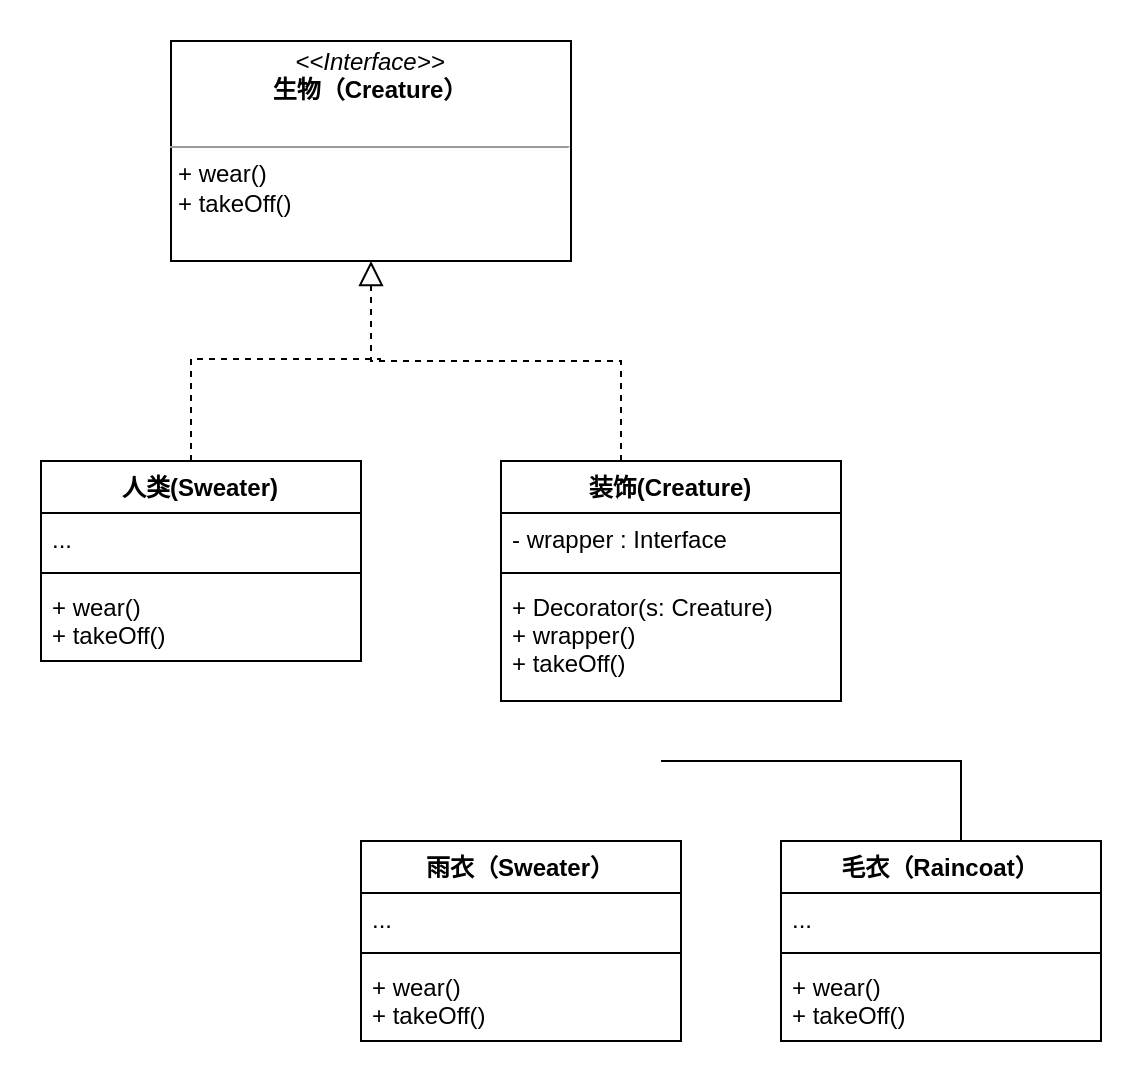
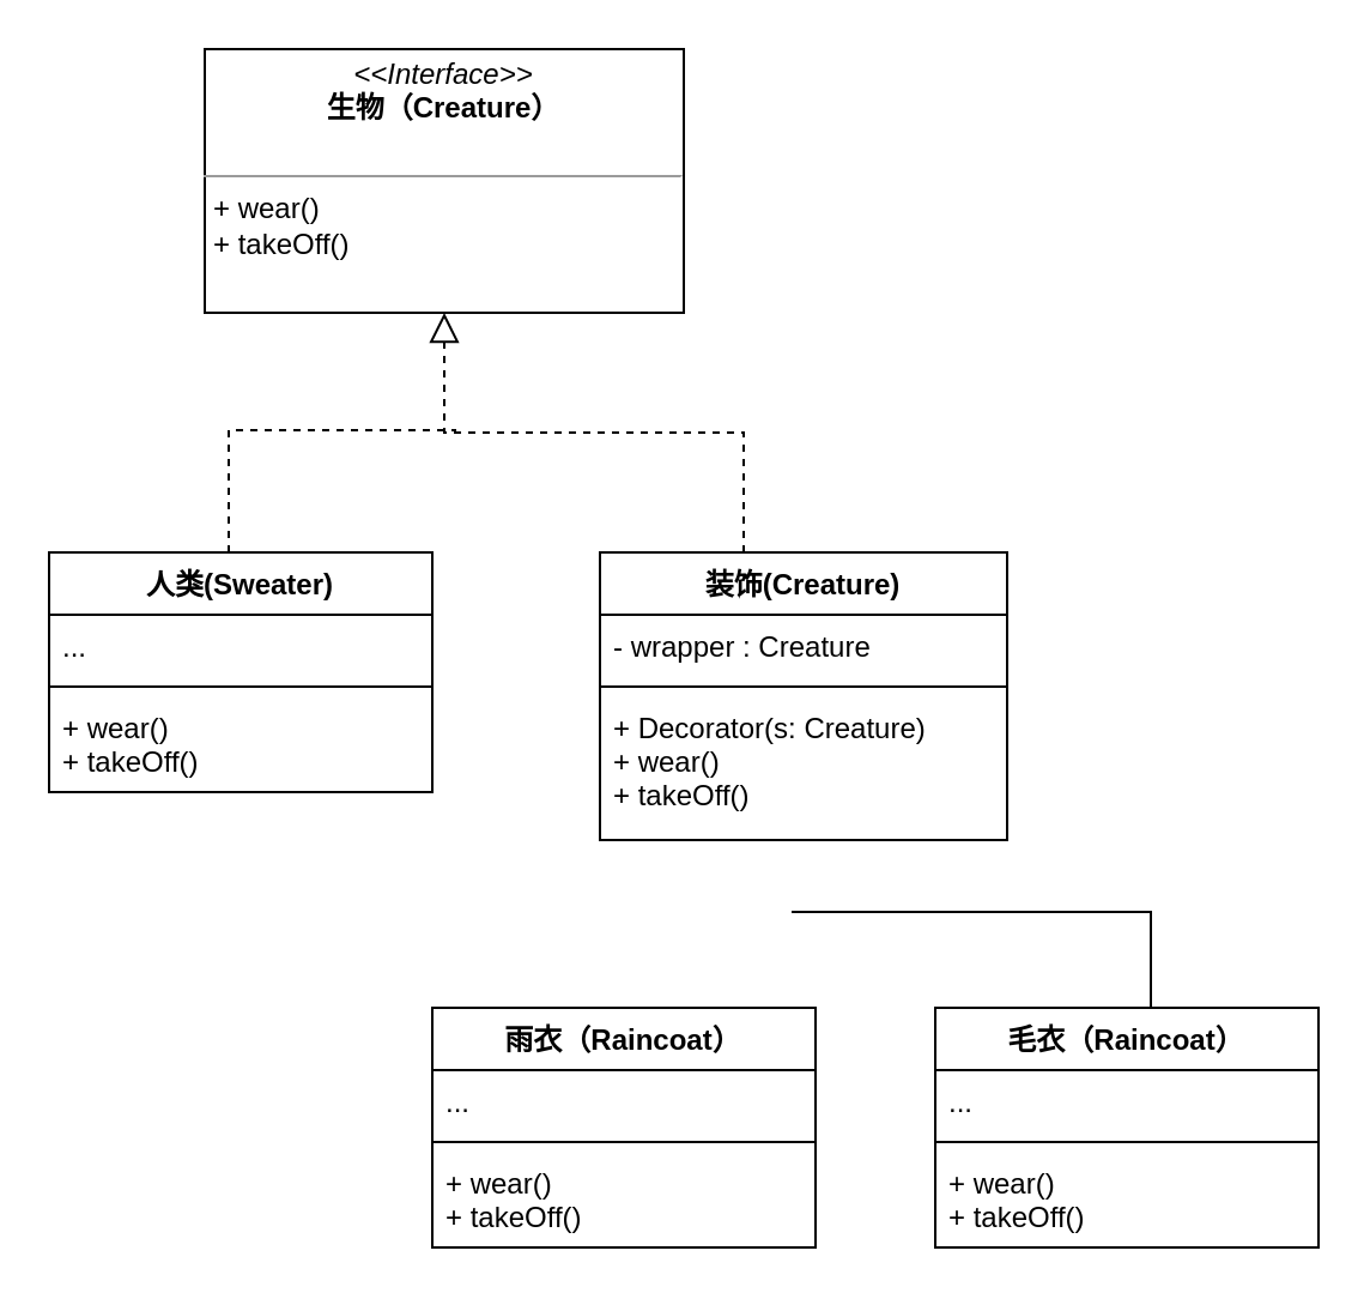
- <mxCell id="6" value="- wrapper : Interface" style="text;strokeColor=none;fillColor=none;align=left;verticalAlign=top;spacingLeft=4;spacingRight=4;overflow=hidden;rotatable=0;points=[[0,0.5],[1,0.5]];portConstraint=eastwest;rounded=0;shadow=0;fontFamily=Helvetica;fontSize=12;fontColor=default;startSize=26;labelBorderColor=none;" vertex="1" parent="5"><mxGeometry y="26" width="170" height="26" as="geometry" /></mxCell>
+ <mxCell id="6" value="- wrapper : Creature" style="text;strokeColor=none;fillColor=none;align=left;verticalAlign=top;spacingLeft=4;spacingRight=4;overflow=hidden;rotatable=0;points=[[0,0.5],[1,0.5]];portConstraint=eastwest;rounded=0;shadow=0;fontFamily=Helvetica;fontSize=12;fontColor=default;startSize=26;labelBorderColor=none;" vertex="1" parent="5"><mxGeometry y="26" width="170" height="26" as="geometry" /></mxCell>
- <mxCell id="8" value="+ Decorator(s: Creature)&#10;+ wrapper()&#10;+ takeOff()" style="text;strokeColor=none;fillColor=none;align=left;verticalAlign=top;spacingLeft=4;spacingRight=4;overflow=hidden;rotatable=0;points=[[0,0.5],[1,0.5]];portConstraint=eastwest;rounded=0;shadow=0;fontFamily=Helvetica;fontSize=12;fontColor=default;startSize=26;labelBorderColor=none;" vertex="1" parent="5"><mxGeometry y="60" width="170" height="60" as="geometry" /></mxCell>
+ <mxCell id="8" value="+ Decorator(s: Creature)&#10;+ wear()&#10;+ takeOff()" style="text;strokeColor=none;fillColor=none;align=left;verticalAlign=top;spacingLeft=4;spacingRight=4;overflow=hidden;rotatable=0;points=[[0,0.5],[1,0.5]];portConstraint=eastwest;rounded=0;shadow=0;fontFamily=Helvetica;fontSize=12;fontColor=default;startSize=26;labelBorderColor=none;" vertex="1" parent="5"><mxGeometry y="60" width="170" height="60" as="geometry" /></mxCell>
- <mxCell id="13" value="雨衣（Sweater）" style="swimlane;fontStyle=1;align=center;verticalAlign=top;childLayout=stackLayout;horizontal=1;startSize=26;horizontalStack=0;resizeParent=1;resizeParentMax=0;resizeLast=0;collapsible=1;marginBottom=0;rounded=0;shadow=0;fontFamily=Helvetica;fontSize=12;fontColor=default;strokeColor=default;strokeWidth=1;fillColor=default;labelBorderColor=none;" vertex="1" parent="1"><mxGeometry x="180" y="420" width="160" height="100" as="geometry" /></mxCell>
+ <mxCell id="13" value="雨衣（Raincoat）" style="swimlane;fontStyle=1;align=center;verticalAlign=top;childLayout=stackLayout;horizontal=1;startSize=26;horizontalStack=0;resizeParent=1;resizeParentMax=0;resizeLast=0;collapsible=1;marginBottom=0;rounded=0;shadow=0;fontFamily=Helvetica;fontSize=12;fontColor=default;strokeColor=default;strokeWidth=1;fillColor=default;labelBorderColor=none;" vertex="1" parent="1"><mxGeometry x="180" y="420" width="160" height="100" as="geometry" /></mxCell>
